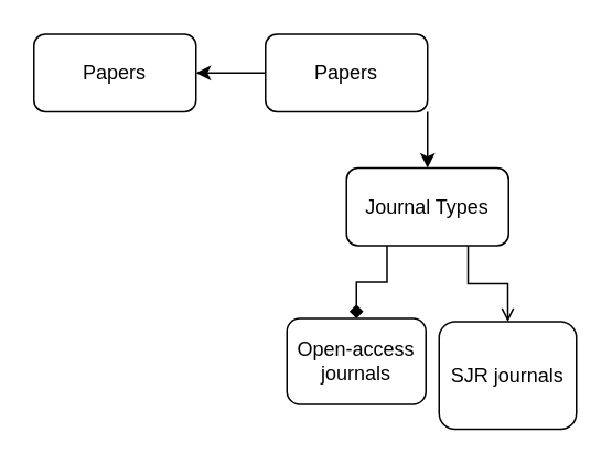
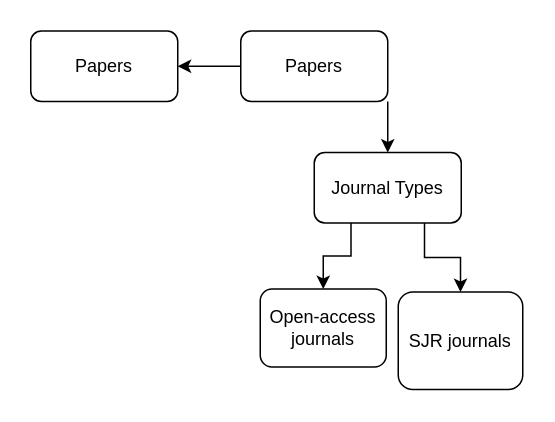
- <mxCell id="4" style="edgeStyle=orthogonalEdgeStyle;rounded=0;orthogonalLoop=1;jettySize=auto;html=1;exitX=0.25;exitY=1;exitDx=0;exitDy=0;endArrow=diamond;" parent="1" source="6" target="2" edge="1"><mxGeometry relative="1" as="geometry" /></mxCell>
+ <mxCell id="4" style="edgeStyle=orthogonalEdgeStyle;rounded=0;orthogonalLoop=1;jettySize=auto;html=1;exitX=0.25;exitY=1;exitDx=0;exitDy=0;" parent="1" source="6" target="2" edge="1"><mxGeometry relative="1" as="geometry" /></mxCell>
- <mxCell id="5" style="edgeStyle=orthogonalEdgeStyle;rounded=0;orthogonalLoop=1;jettySize=auto;html=1;exitX=0.75;exitY=1;exitDx=0;exitDy=0;entryX=0.5;entryY=0;entryDx=0;entryDy=0;endArrow=open;" parent="1" source="6" target="3" edge="1"><mxGeometry relative="1" as="geometry" /></mxCell>
+ <mxCell id="5" style="edgeStyle=orthogonalEdgeStyle;rounded=0;orthogonalLoop=1;jettySize=auto;html=1;exitX=0.75;exitY=1;exitDx=0;exitDy=0;entryX=0.5;entryY=0;entryDx=0;entryDy=0;" parent="1" source="6" target="3" edge="1"><mxGeometry relative="1" as="geometry" /></mxCell>
